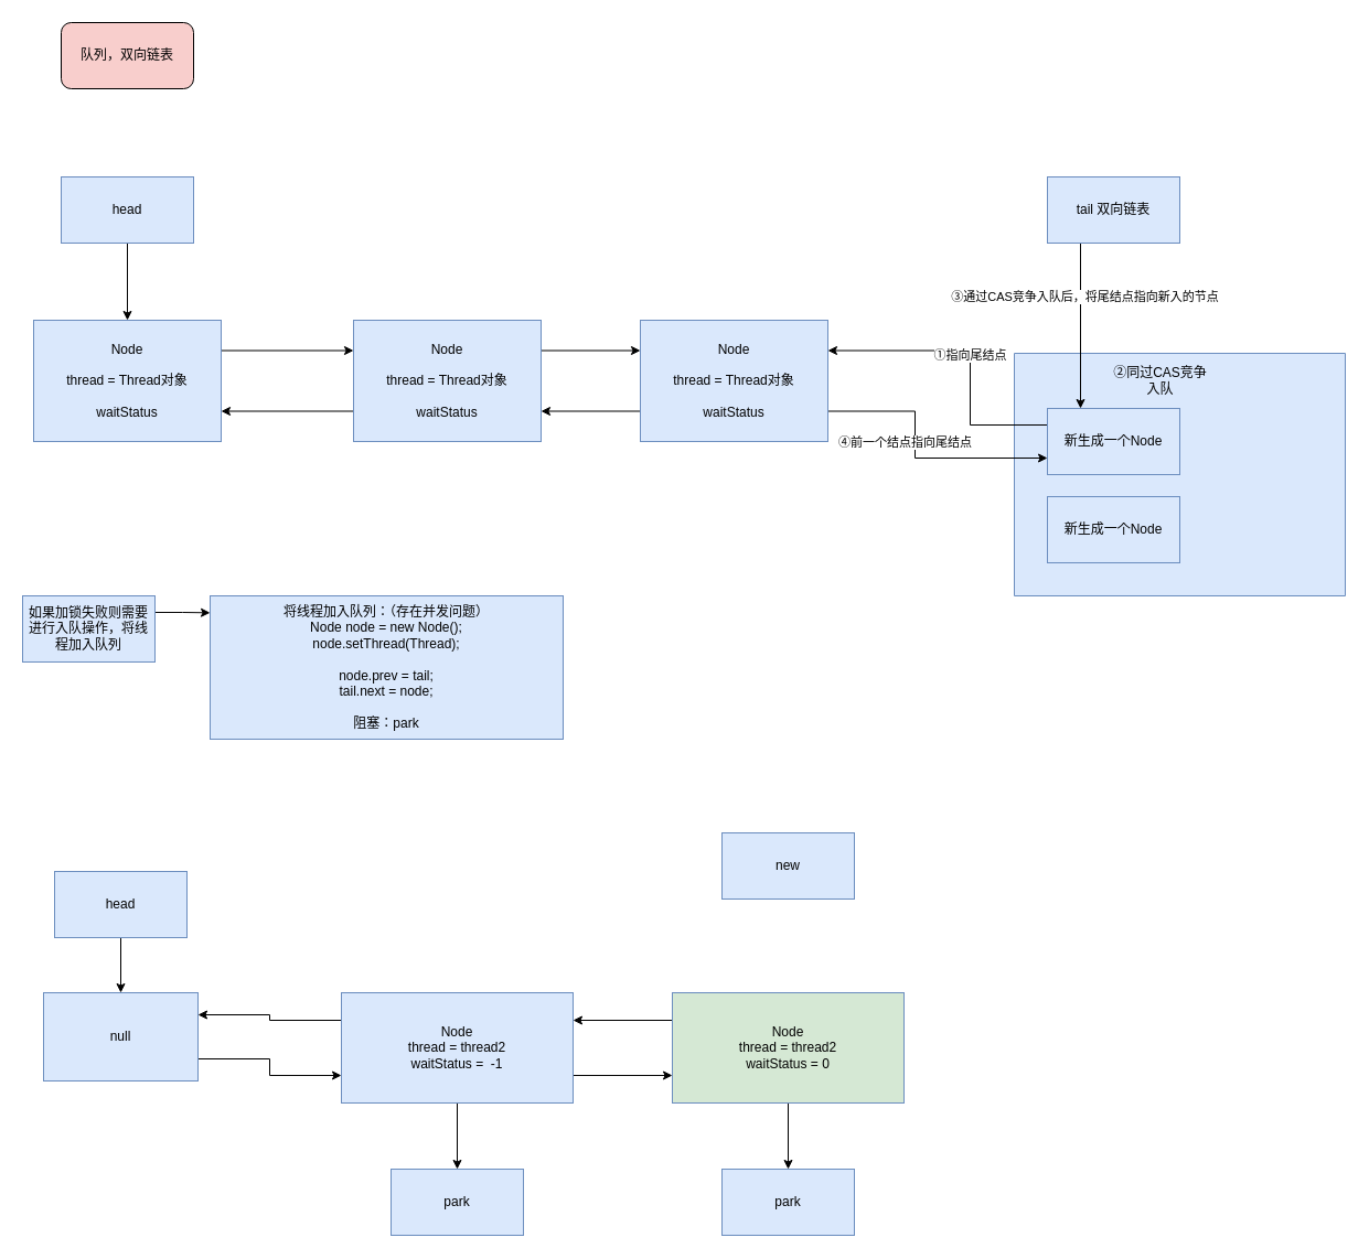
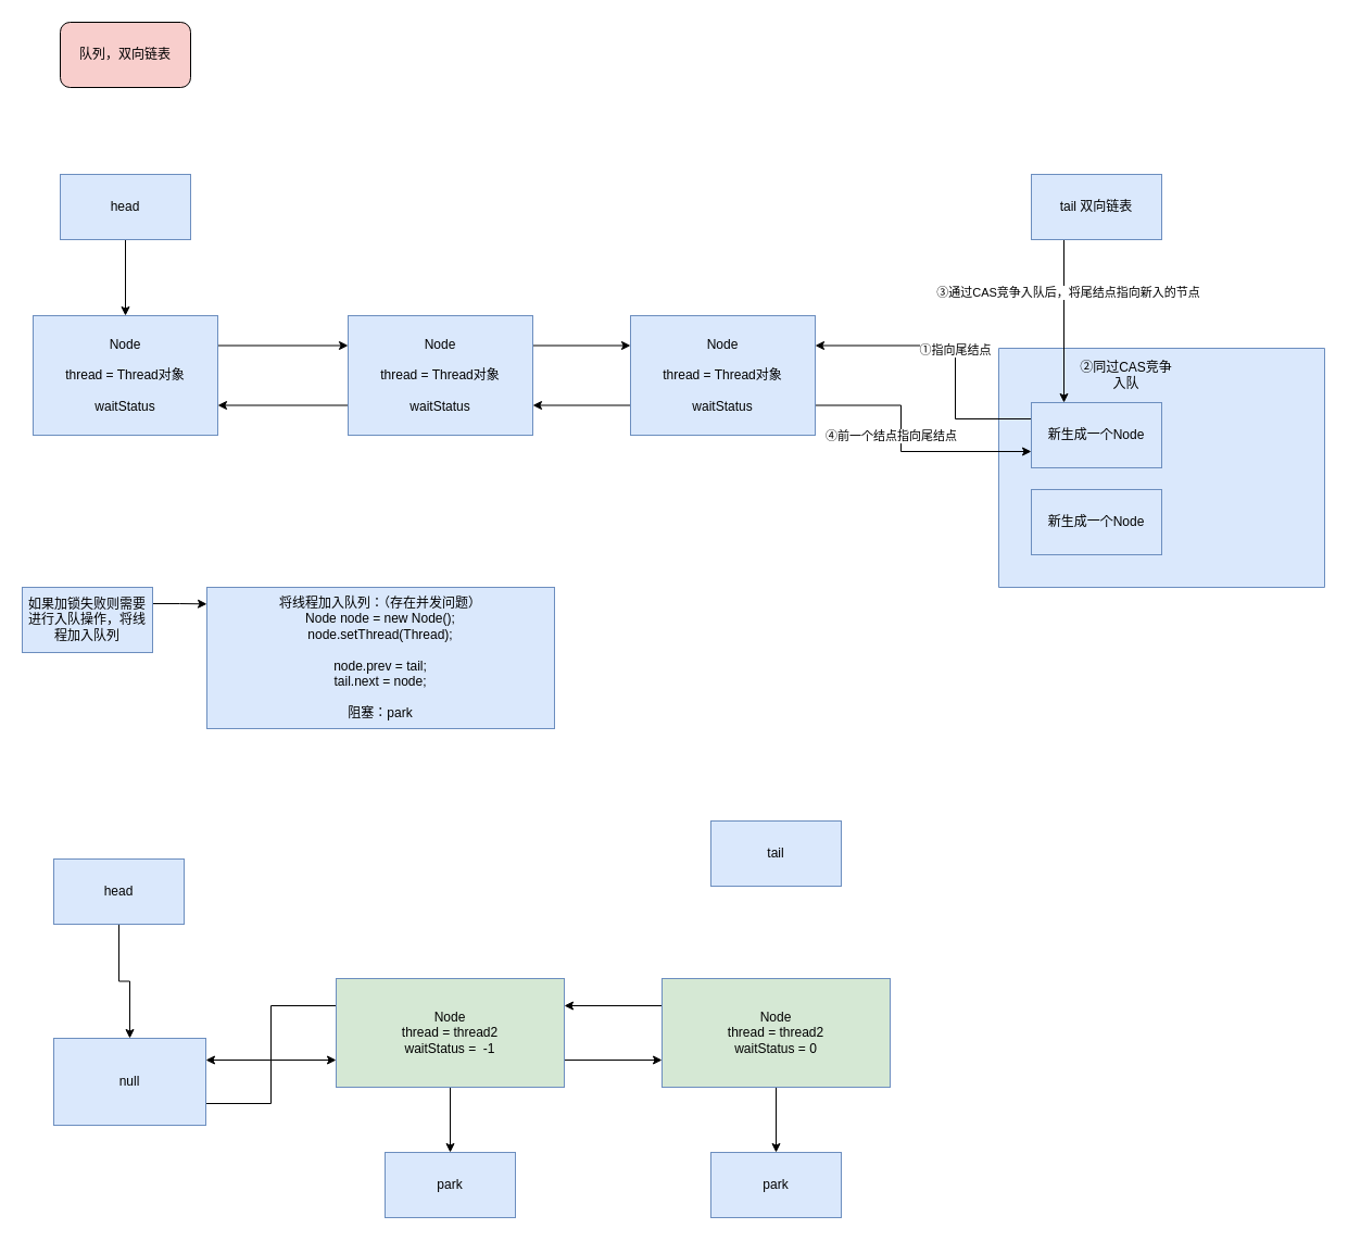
- <mxCell id="24" value="②同过CAS竞争入队" style="text;html=1;strokeColor=none;fillColor=none;align=center;verticalAlign=middle;whiteSpace=wrap;rounded=0;labelBackgroundColor=none;fontColor=default;" vertex="1" parent="1"><mxGeometry x="1004" y="330" width="95" height="30" as="geometry" /></mxCell>
+ <mxCell id="24" value="②同过CAS竞争入队" style="text;html=1;strokeColor=none;fillColor=none;align=center;verticalAlign=middle;whiteSpace=wrap;rounded=0;labelBackgroundColor=none;fontColor=default;" vertex="1" parent="1"><mxGeometry x="989" y="330" width="95" height="30" as="geometry" /></mxCell>
- <mxCell id="38" value="new" style="whiteSpace=wrap;html=1;labelBackgroundColor=none;fillColor=#dae8fc;strokeColor=#6c8ebf;" vertex="1" parent="1"><mxGeometry x="654" y="755" width="120" height="60" as="geometry" /></mxCell>
+ <mxCell id="38" value="tail" style="whiteSpace=wrap;html=1;labelBackgroundColor=none;fillColor=#dae8fc;strokeColor=#6c8ebf;" vertex="1" parent="1"><mxGeometry x="654" y="755" width="120" height="60" as="geometry" /></mxCell>
- <mxCell id="26" value="null" style="whiteSpace=wrap;html=1;labelBackgroundColor=none;fillColor=#dae8fc;strokeColor=#6c8ebf;" vertex="1" parent="1"><mxGeometry x="39" y="900" width="140" height="80" as="geometry" /></mxCell>
+ <mxCell id="26" value="null" style="whiteSpace=wrap;html=1;labelBackgroundColor=none;fillColor=#dae8fc;strokeColor=#6c8ebf;" vertex="1" parent="1"><mxGeometry x="49" y="955" width="140" height="80" as="geometry" /></mxCell>
- <mxCell id="32" value="Node&lt;br&gt;thread = thread2&lt;br&gt;waitStatus =&amp;nbsp; -1" style="whiteSpace=wrap;html=1;labelBackgroundColor=none;fillColor=#dae8fc;strokeColor=#6c8ebf;" vertex="1" parent="1"><mxGeometry x="309" y="900" width="210" height="100" as="geometry" /></mxCell>
+ <mxCell id="32" value="Node&lt;br&gt;thread = thread2&lt;br&gt;waitStatus =&amp;nbsp; -1" style="whiteSpace=wrap;html=1;labelBackgroundColor=none;fillColor=#d5e8d4;strokeColor=#6c8ebf;" vertex="1" parent="1"><mxGeometry x="309" y="900" width="210" height="100" as="geometry" /></mxCell>
